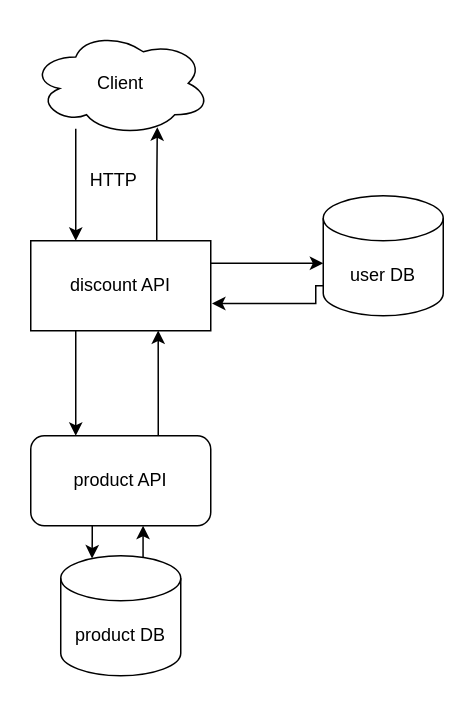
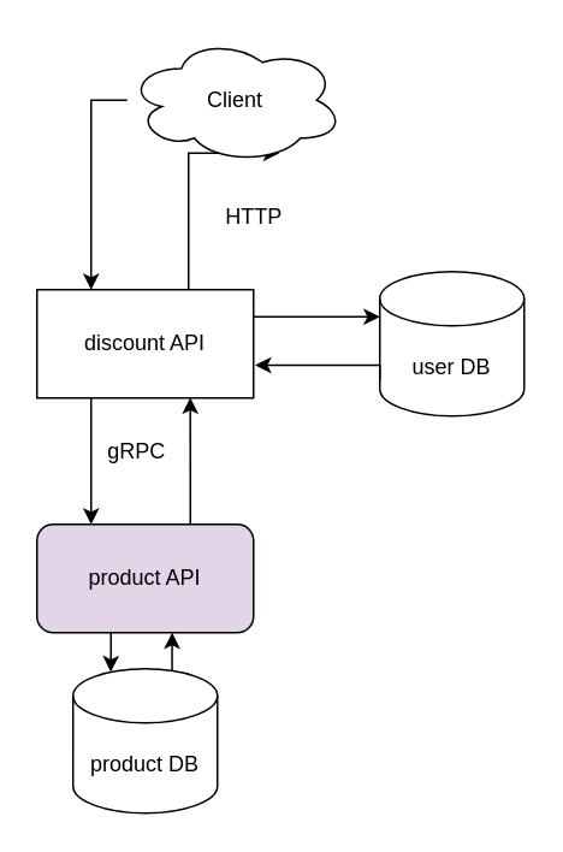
- <mxCell id="12" value="Client" style="ellipse;shape=cloud;whiteSpace=wrap;html=1;" vertex="1" parent="1"><mxGeometry x="20" y="20" width="120" height="70" as="geometry" /></mxCell>
+ <mxCell id="12" value="Client" style="ellipse;shape=cloud;whiteSpace=wrap;html=1;" vertex="1" parent="1"><mxGeometry x="70" y="20" width="120" height="70" as="geometry" /></mxCell>
- <mxCell id="15" value="HTTP" style="text;html=1;align=center;verticalAlign=middle;resizable=0;points=[];autosize=1;" vertex="1" parent="1"><mxGeometry x="50" y="110" width="50" height="20" as="geometry" /></mxCell>
+ <mxCell id="15" value="HTTP" style="text;html=1;align=center;verticalAlign=middle;resizable=0;points=[];autosize=1;" vertex="1" parent="1"><mxGeometry x="115" y="110" width="50" height="20" as="geometry" /></mxCell>
- <mxCell id="13" value="user DB" style="shape=cylinder3;whiteSpace=wrap;html=1;boundedLbl=1;backgroundOutline=1;size=15;" vertex="1" parent="1"><mxGeometry x="215" y="130" width="80" height="80" as="geometry" /></mxCell>
+ <mxCell id="13" value="user DB" style="shape=cylinder3;whiteSpace=wrap;html=1;boundedLbl=1;backgroundOutline=1;size=15;" vertex="1" parent="1"><mxGeometry x="210" y="150" width="80" height="80" as="geometry" /></mxCell>
+ <mxCell id="16" value="gRPC" style="text;html=1;align=center;verticalAlign=middle;resizable=0;points=[];autosize=1;" vertex="1" parent="1"><mxGeometry x="50" y="240" width="50" height="20" as="geometry" /></mxCell>
- <mxCell id="8" value="product API" style="rounded=1;whiteSpace=wrap;html=1;" vertex="1" parent="1"><mxGeometry x="20" y="290" width="120" height="60" as="geometry" /></mxCell>
+ <mxCell id="8" value="product API" style="rounded=1;whiteSpace=wrap;html=1;fillColor=#e1d5e7;" vertex="1" parent="1"><mxGeometry x="20" y="290" width="120" height="60" as="geometry" /></mxCell>
